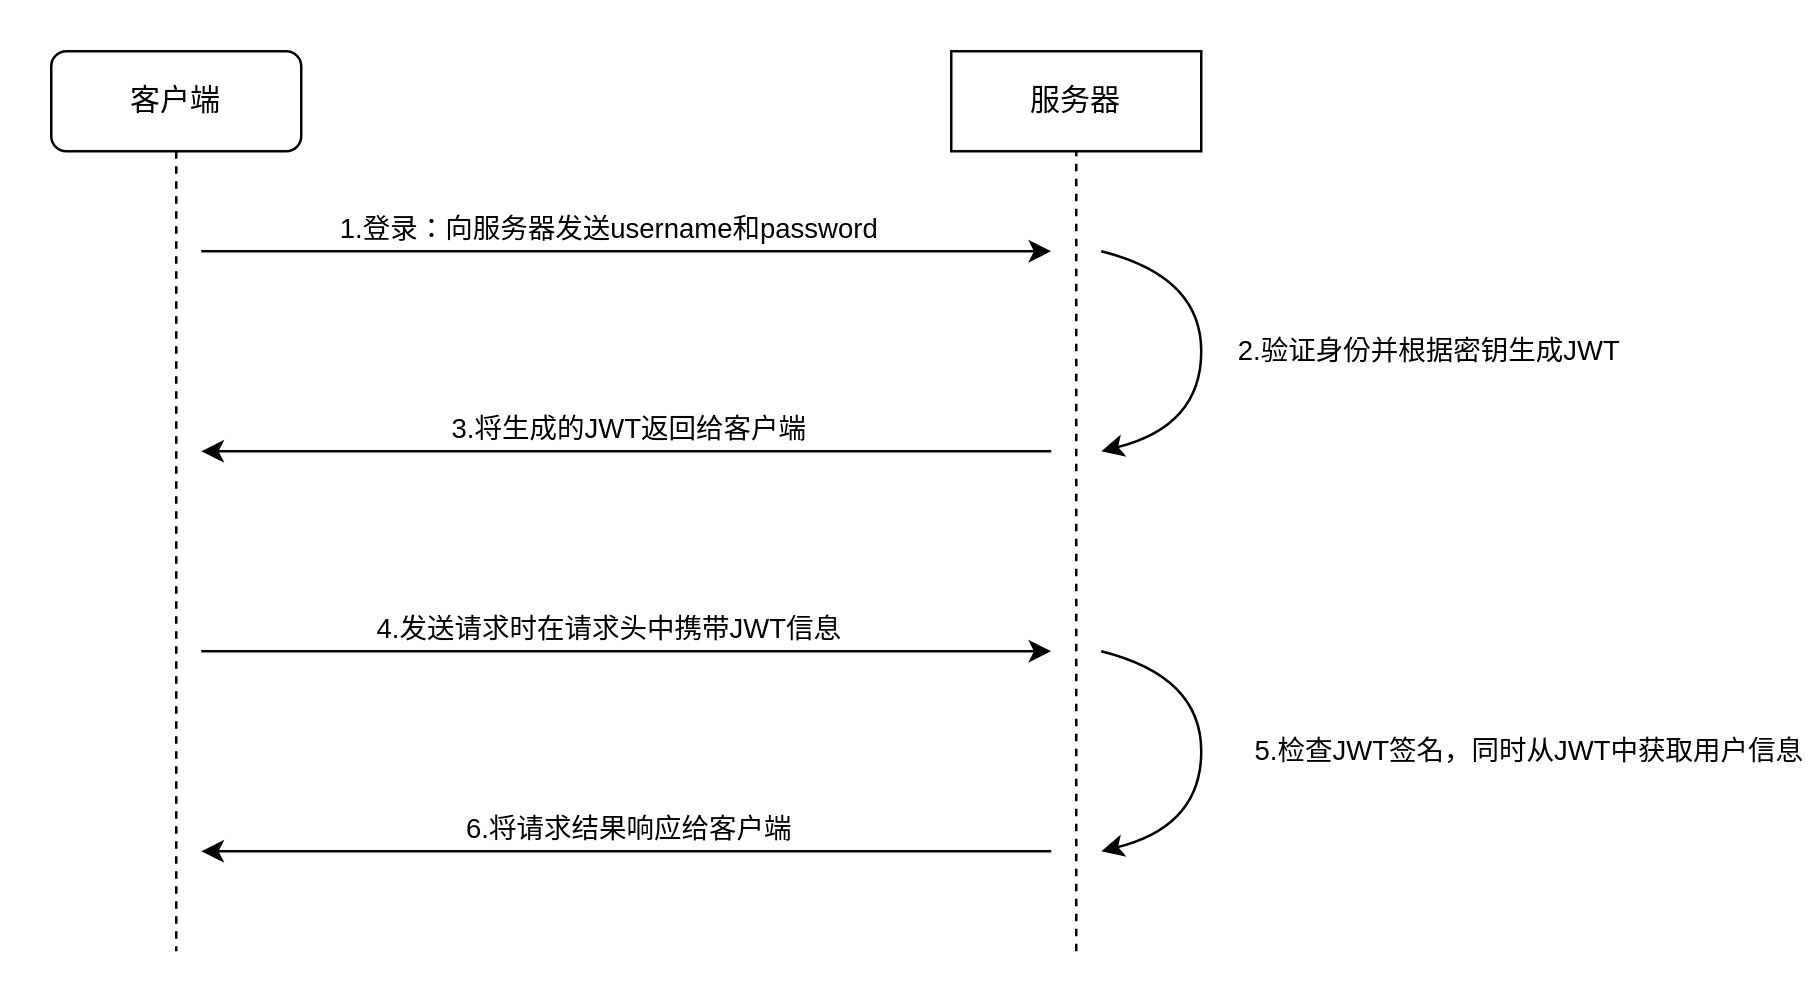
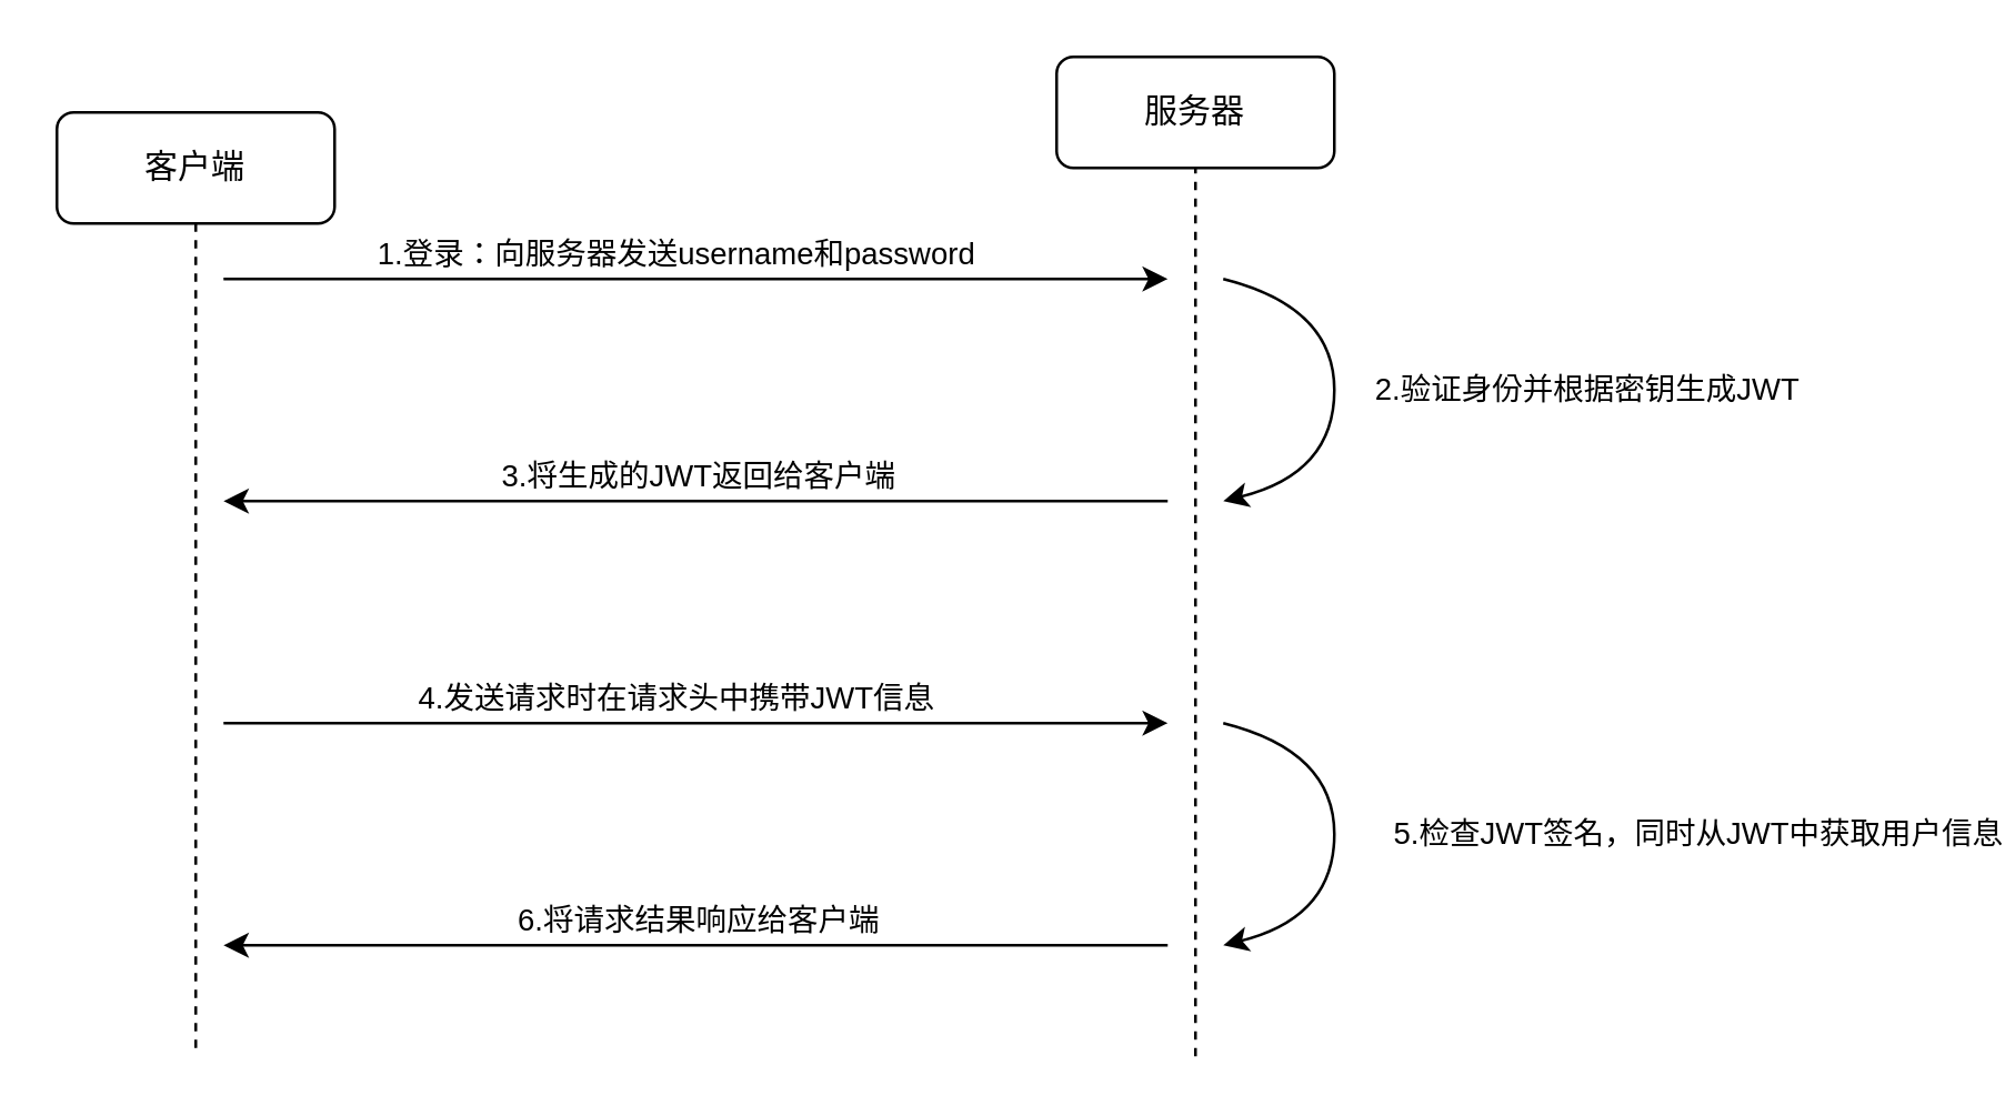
- <mxCell id="2" value="客户端" style="rounded=1;whiteSpace=wrap;html=1;" vertex="1" parent="1"><mxGeometry x="20" y="20" width="100" height="40" as="geometry" /></mxCell>
+ <mxCell id="2" value="客户端" style="rounded=1;whiteSpace=wrap;html=1;" vertex="1" parent="1"><mxGeometry x="20" y="40" width="100" height="40" as="geometry" /></mxCell>
- <mxCell id="3" value="服务器" style="whiteSpace=wrap;html=1;rounded=0;" vertex="1" parent="1"><mxGeometry x="380" y="20" width="100" height="40" as="geometry" /></mxCell>
+ <mxCell id="3" value="服务器" style="rounded=1;whiteSpace=wrap;html=1;" vertex="1" parent="1"><mxGeometry x="380" y="20" width="100" height="40" as="geometry" /></mxCell>
